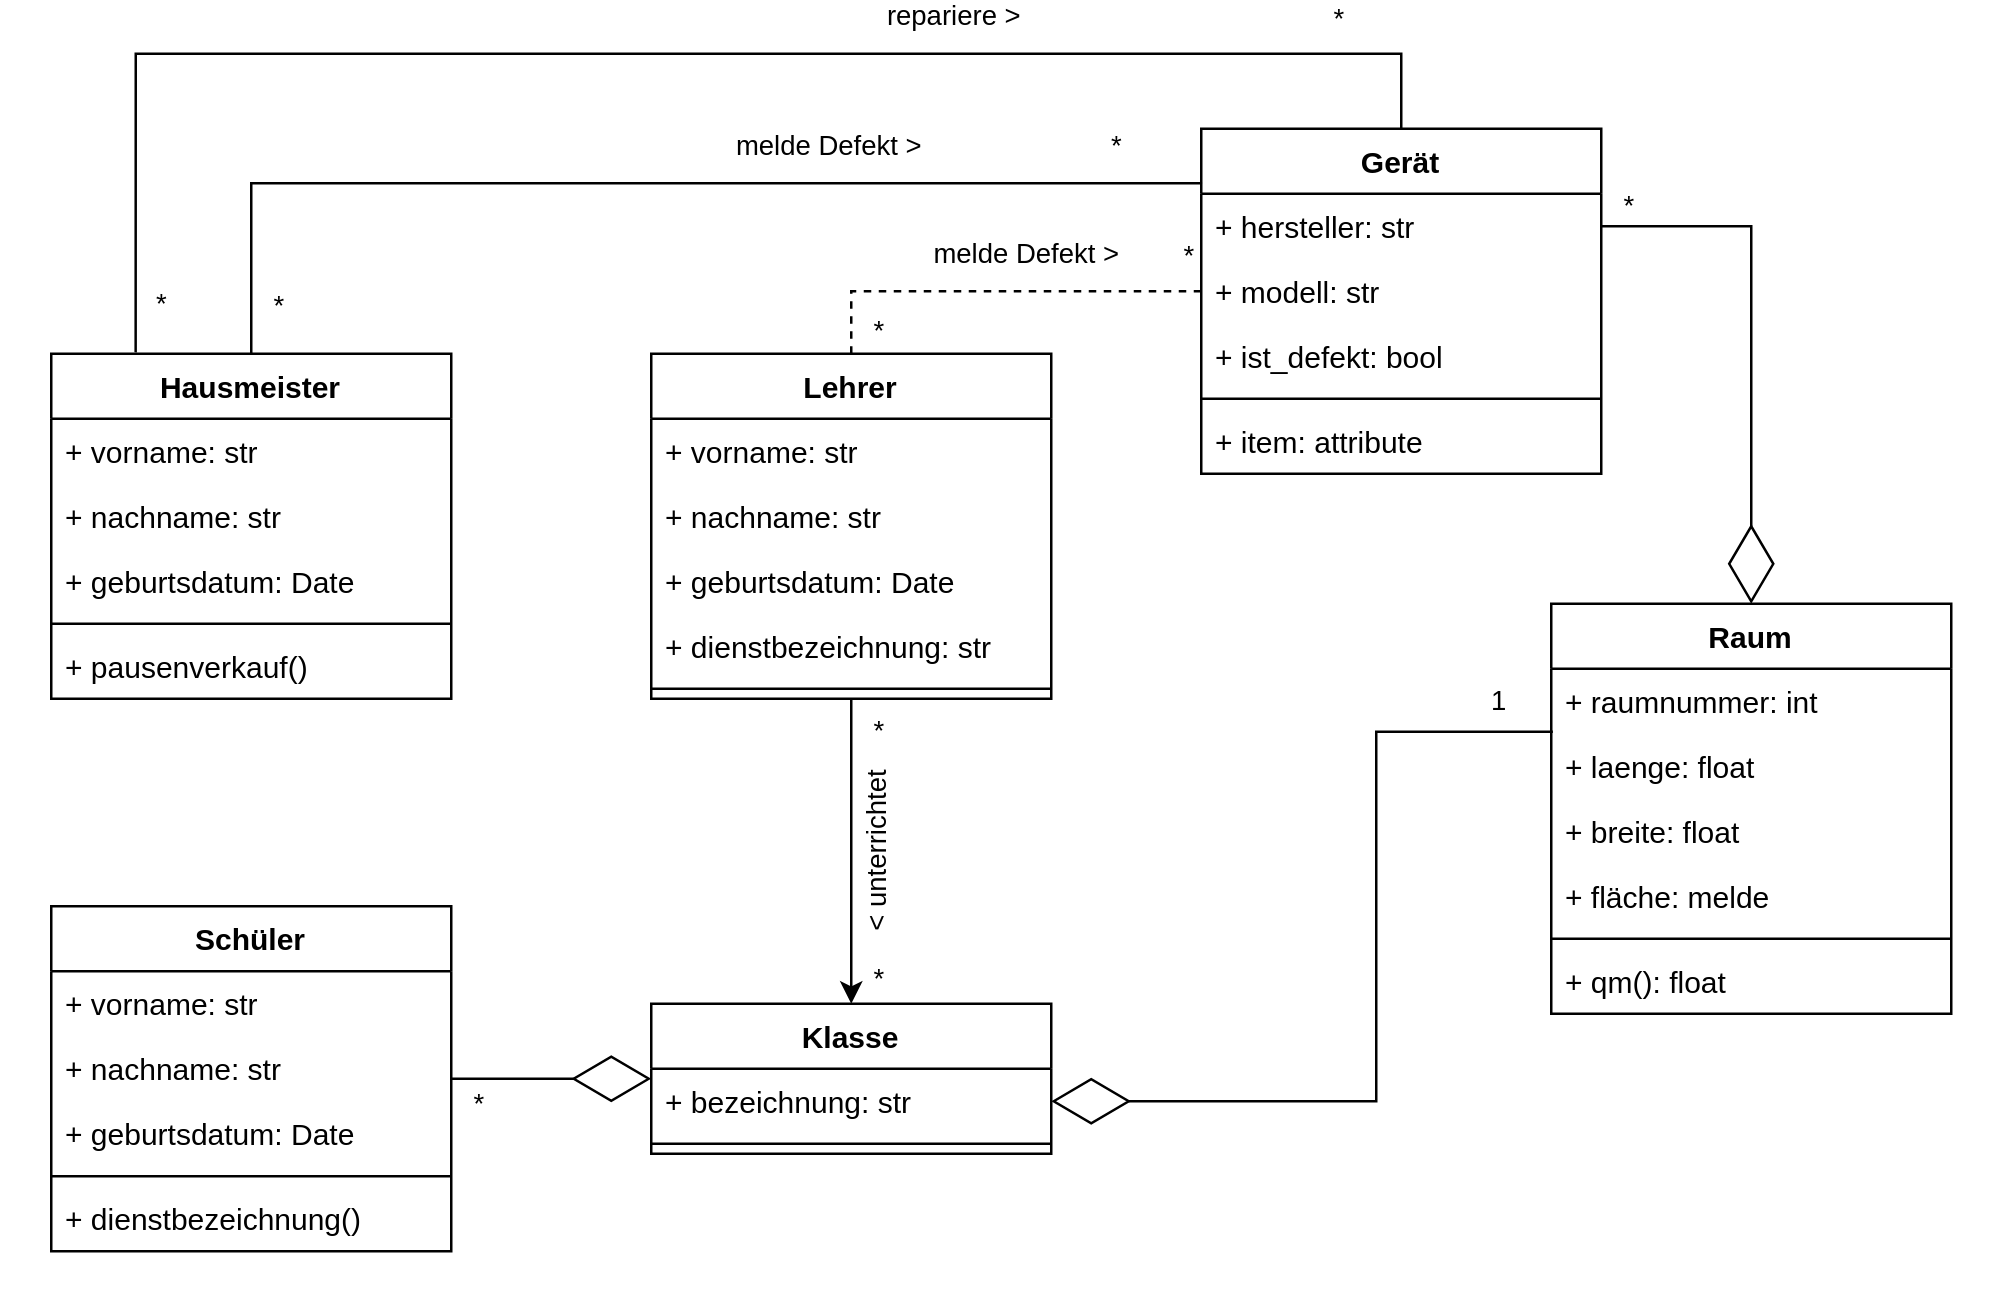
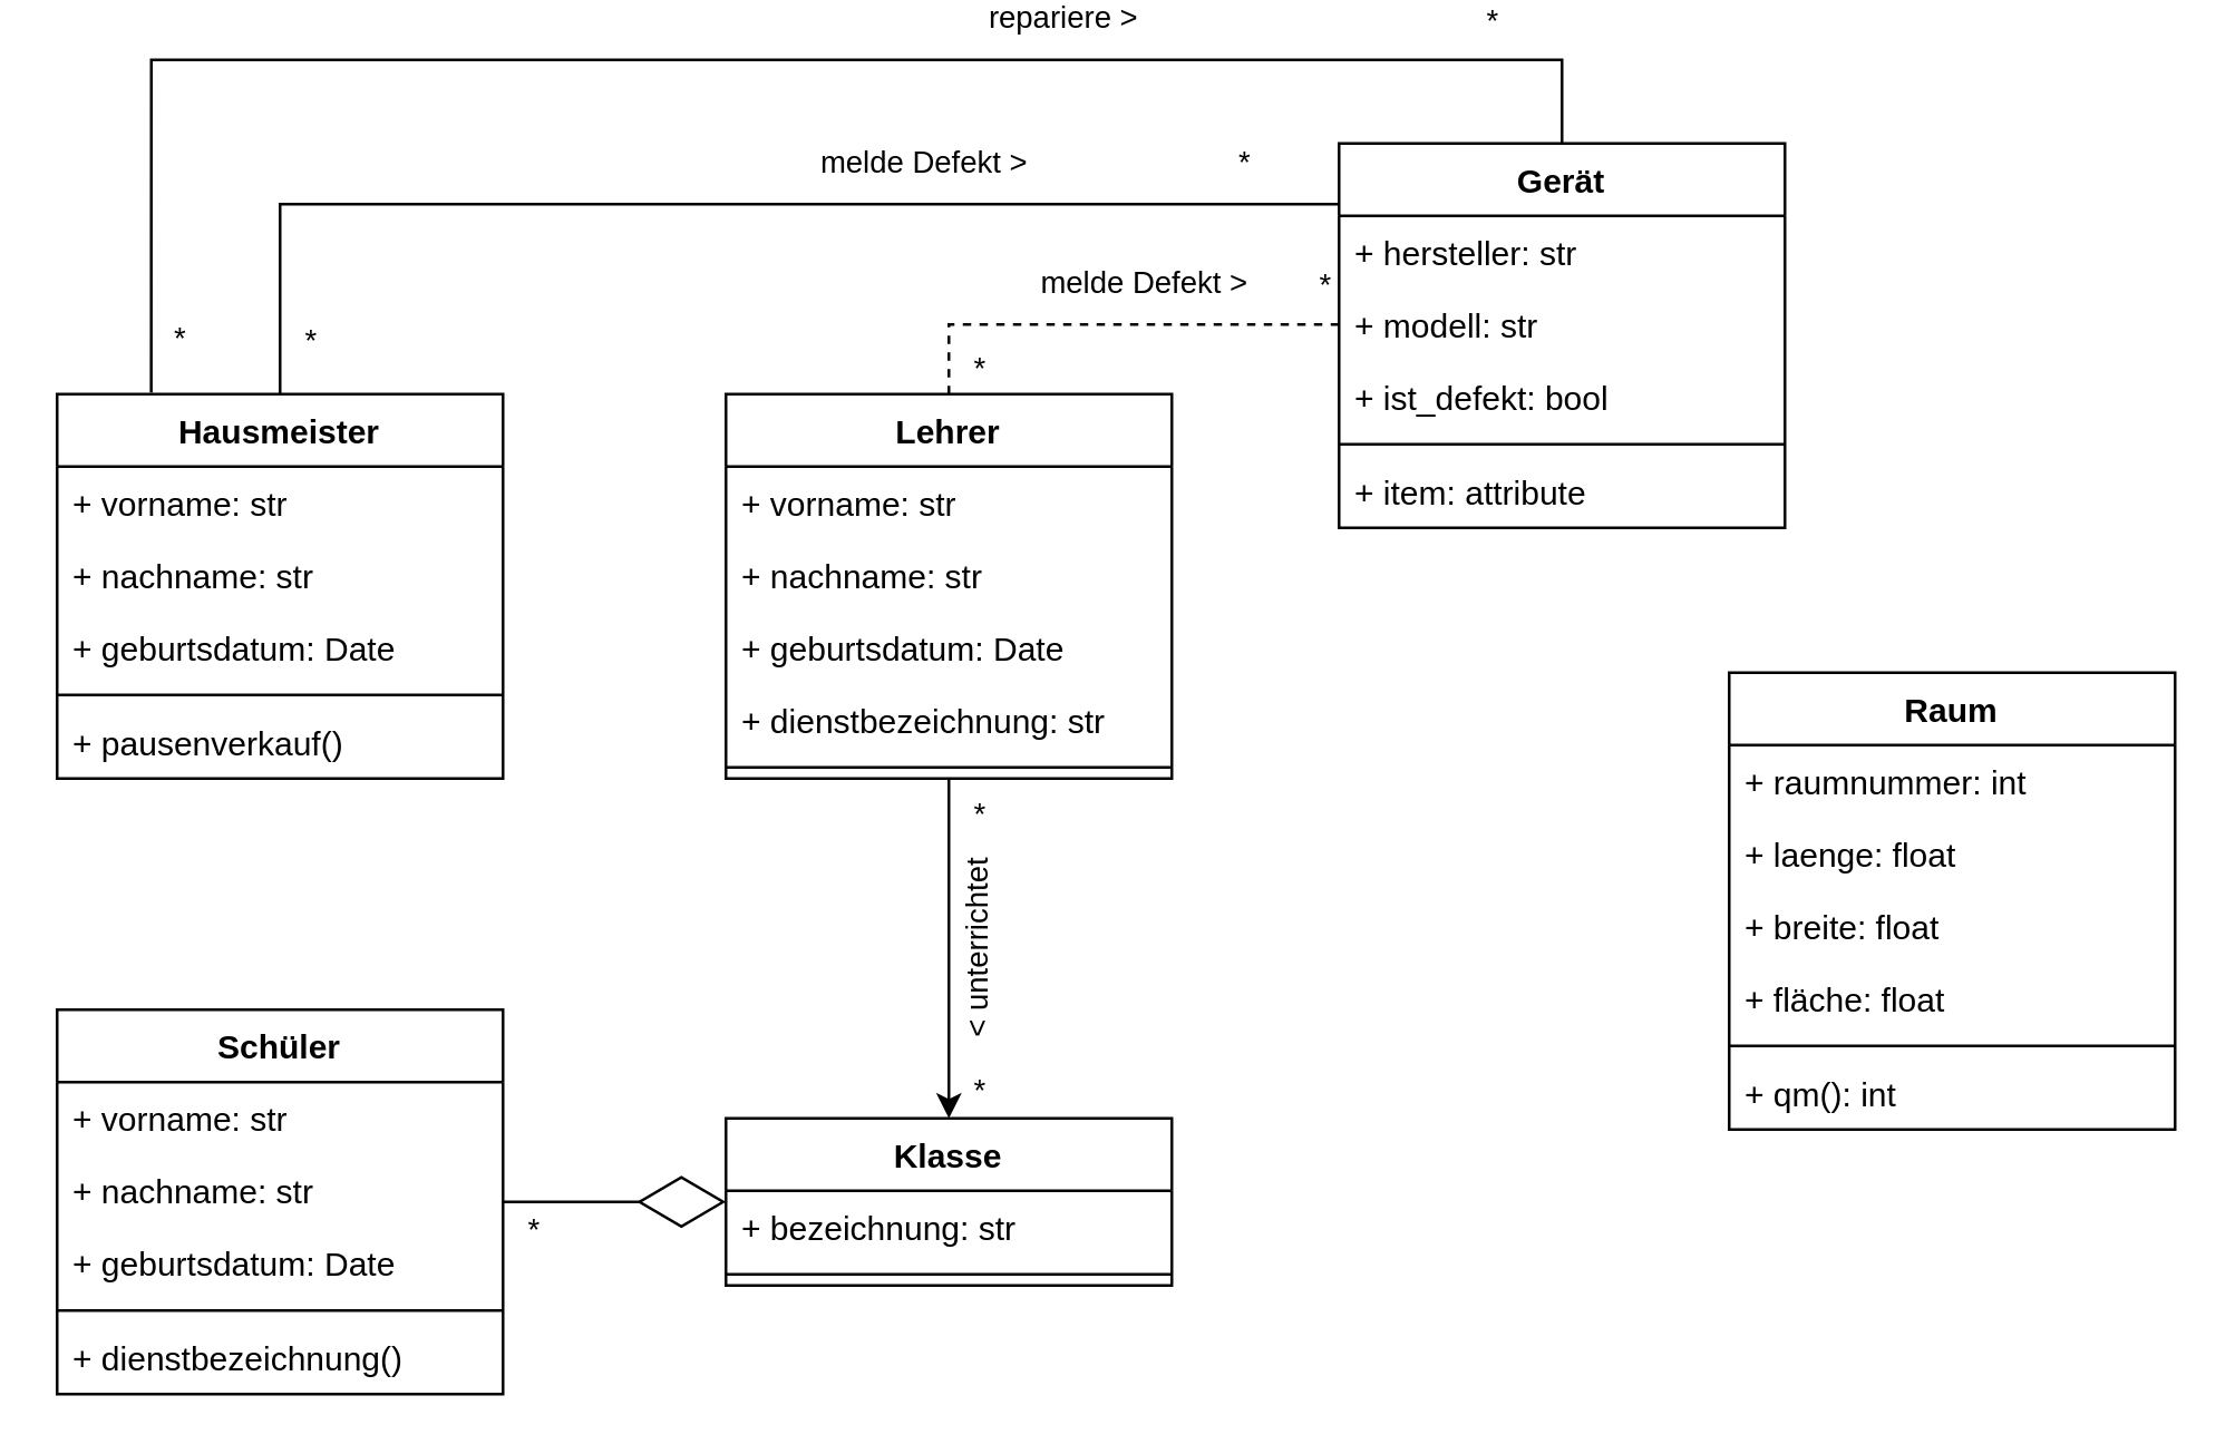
- <mxCell id="38" value="" style="endArrow=diamondThin;endFill=0;endSize=29;html=1;entryX=0.5;entryY=0;entryDx=0;entryDy=0;exitX=1;exitY=0.5;exitDx=0;exitDy=0;edgeStyle=orthogonalEdgeStyle;rounded=0;" parent="1" source="25" target="17" edge="1"><mxGeometry width="160" relative="1" as="geometry"><mxPoint x="840" y="164.83" as="sourcePoint" /><mxPoint x="840" y="89.998" as="targetPoint" /></mxGeometry></mxCell>
- <mxCell id="39" value="*" style="edgeLabel;html=1;align=center;verticalAlign=middle;resizable=0;points=[];" parent="38" vertex="1" connectable="0"><mxGeometry x="-0.559" y="1" relative="1" as="geometry"><mxPoint x="-36.6" y="-8" as="offset" /></mxGeometry></mxCell>
- <mxCell id="21" value="+ fläche: melde" style="text;strokeColor=none;fillColor=none;align=left;verticalAlign=top;spacingLeft=4;spacingRight=4;overflow=hidden;rotatable=0;points=[[0,0.5],[1,0.5]];portConstraint=eastwest;" parent="17" vertex="1"><mxGeometry y="104" width="160" height="26" as="geometry" /></mxCell>
+ <mxCell id="21" value="+ fläche: float" style="text;strokeColor=none;fillColor=none;align=left;verticalAlign=top;spacingLeft=4;spacingRight=4;overflow=hidden;rotatable=0;points=[[0,0.5],[1,0.5]];portConstraint=eastwest;" parent="17" vertex="1"><mxGeometry y="104" width="160" height="26" as="geometry" /></mxCell>
- <mxCell id="34" value="" style="endArrow=diamondThin;endFill=0;endSize=29;html=1;entryX=1;entryY=0.5;entryDx=0;entryDy=0;exitX=0.004;exitY=0.968;exitDx=0;exitDy=0;exitPerimeter=0;rounded=0;edgeStyle=orthogonalEdgeStyle;" parent="1" source="18" target="9" edge="1"><mxGeometry width="160" relative="1" as="geometry"><mxPoint x="520" y="450" as="sourcePoint" /><mxPoint x="680" y="450" as="targetPoint" /><Array as="points"><mxPoint x="550" y="291" /><mxPoint x="550" y="439" /></Array></mxGeometry></mxCell>
- <mxCell id="35" value="1" style="edgeLabel;html=1;align=center;verticalAlign=middle;resizable=0;points=[];" parent="34" vertex="1" connectable="0"><mxGeometry x="-0.852" relative="1" as="geometry"><mxPoint x="3.66" y="-12.18" as="offset" /></mxGeometry></mxCell>
- <mxCell id="23" value="+ qm(): float" style="text;strokeColor=none;fillColor=none;align=left;verticalAlign=top;spacingLeft=4;spacingRight=4;overflow=hidden;rotatable=0;points=[[0,0.5],[1,0.5]];portConstraint=eastwest;" vertex="1" parent="17"><mxGeometry y="138" width="160" height="26" as="geometry" /></mxCell>
+ <mxCell id="23" value="+ qm(): int" style="text;strokeColor=none;fillColor=none;align=left;verticalAlign=top;spacingLeft=4;spacingRight=4;overflow=hidden;rotatable=0;points=[[0,0.5],[1,0.5]];portConstraint=eastwest;" vertex="1" parent="17"><mxGeometry y="138" width="160" height="26" as="geometry" /></mxCell>
